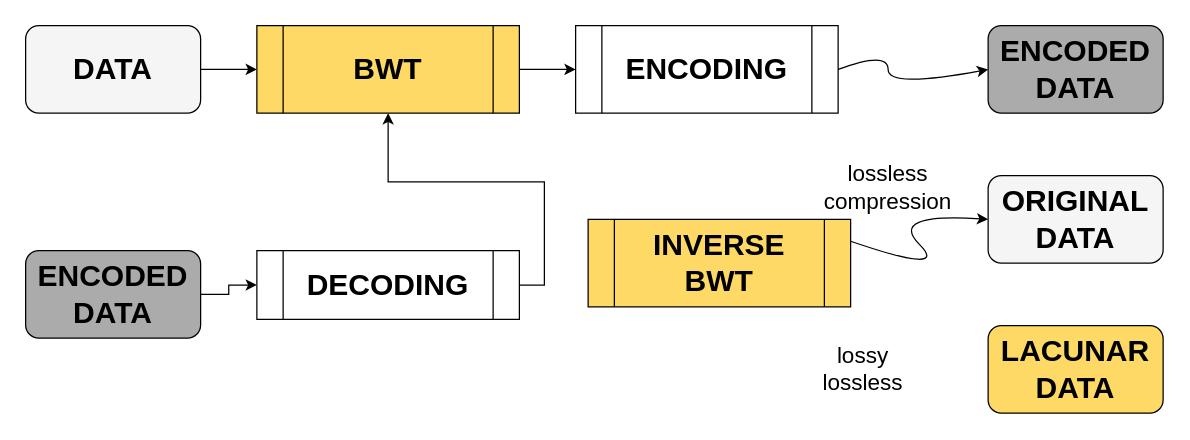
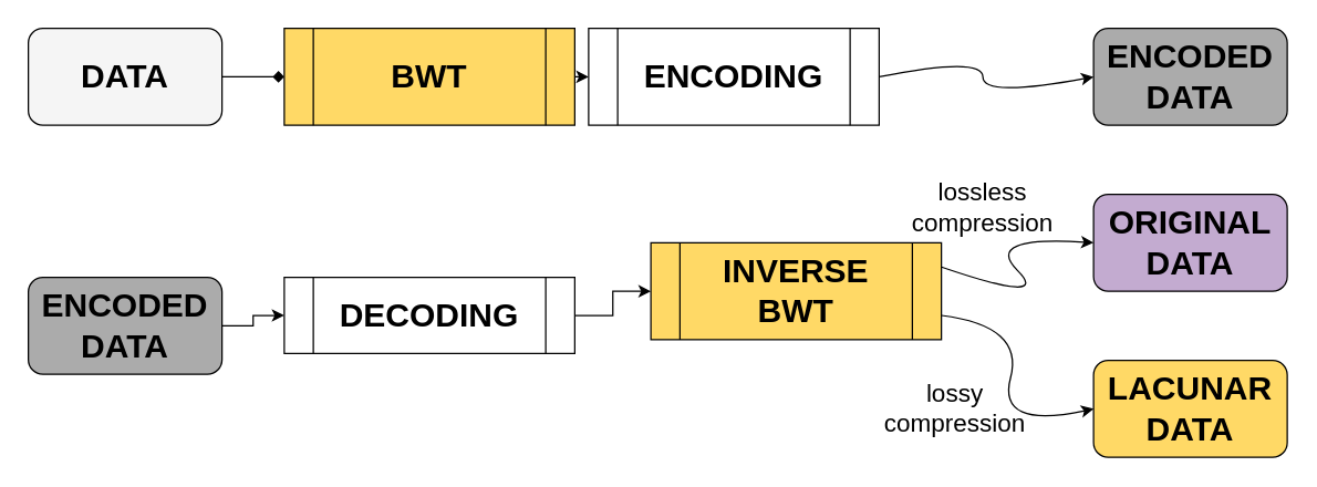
- <mxCell id="2" style="edgeStyle=orthogonalEdgeStyle;rounded=0;orthogonalLoop=1;jettySize=auto;html=1;exitX=1;exitY=0.5;exitDx=0;exitDy=0;entryX=0;entryY=0.5;entryDx=0;entryDy=0;" edge="1" parent="1" source="3" target="17"><mxGeometry relative="1" as="geometry" /></mxCell>
+ <mxCell id="2" style="edgeStyle=orthogonalEdgeStyle;rounded=0;orthogonalLoop=1;jettySize=auto;html=1;exitX=1;exitY=0.5;exitDx=0;exitDy=0;entryX=0;entryY=0.5;entryDx=0;entryDy=0;endArrow=diamond;" edge="1" parent="1" source="3" target="17"><mxGeometry relative="1" as="geometry" /></mxCell>
- <mxCell id="4" value="&lt;b&gt;&lt;font style=&quot;font-size: 24px&quot;&gt;ENCODING&lt;/font&gt;&lt;/b&gt;" style="shape=process;whiteSpace=wrap;html=1;backgroundOutline=1;" vertex="1" parent="1"><mxGeometry x="460" y="20" width="210" height="70" as="geometry" /></mxCell>
+ <mxCell id="4" value="&lt;b&gt;&lt;font style=&quot;font-size: 24px&quot;&gt;ENCODING&lt;/font&gt;&lt;/b&gt;" style="shape=process;whiteSpace=wrap;html=1;backgroundOutline=1;" vertex="1" parent="1"><mxGeometry x="425" y="20" width="210" height="70" as="geometry" /></mxCell>
- <mxCell id="18" style="edgeStyle=orthogonalEdgeStyle;rounded=0;orthogonalLoop=1;jettySize=auto;html=1;exitX=1;exitY=0.5;exitDx=0;exitDy=0;" edge="1" parent="1" source="19" target="17"><mxGeometry relative="1" as="geometry" /></mxCell>
+ <mxCell id="18" style="edgeStyle=orthogonalEdgeStyle;rounded=0;orthogonalLoop=1;jettySize=auto;html=1;exitX=1;exitY=0.5;exitDx=0;exitDy=0;entryX=0;entryY=0.5;entryDx=0;entryDy=0;" edge="1" parent="1" source="19" target="9"><mxGeometry relative="1" as="geometry" /></mxCell>
- <mxCell id="10" value="&lt;span style=&quot;font-size: 24px&quot;&gt;&lt;b&gt;ORIGINAL DATA&lt;/b&gt;&lt;/span&gt;" style="rounded=1;whiteSpace=wrap;html=1;fillColor=#f5f5f5;" vertex="1" parent="1"><mxGeometry x="790" y="140" width="140" height="70" as="geometry" /></mxCell>
+ <mxCell id="10" value="&lt;span style=&quot;font-size: 24px&quot;&gt;&lt;b&gt;ORIGINAL DATA&lt;/b&gt;&lt;/span&gt;" style="rounded=1;whiteSpace=wrap;html=1;fillColor=#C3ABD0;" vertex="1" parent="1"><mxGeometry x="790" y="140" width="140" height="70" as="geometry" /></mxCell>
+ <mxCell id="13" value="" style="curved=1;endArrow=classic;html=1;exitX=1;exitY=0.75;exitDx=0;exitDy=0;entryX=0;entryY=0.5;entryDx=0;entryDy=0;" edge="1" parent="1" source="9" target="11"><mxGeometry width="50" height="50" relative="1" as="geometry"><mxPoint x="750" y="410" as="sourcePoint" /><mxPoint x="800" y="360" as="targetPoint" /><Array as="points"><mxPoint x="740" y="235" /><mxPoint x="720" y="310" /></Array></mxGeometry></mxCell>
- <mxCell id="15" value="&lt;span style=&quot;font-size: 18px&quot;&gt;lossy lossless&lt;/span&gt;" style="text;html=1;strokeColor=none;fillColor=none;align=center;verticalAlign=middle;whiteSpace=wrap;rounded=0;" vertex="1" parent="1"><mxGeometry x="670" y="285" width="40" height="20" as="geometry" /></mxCell>
+ <mxCell id="15" value="&lt;span style=&quot;font-size: 18px&quot;&gt;lossy compression&lt;/span&gt;" style="text;html=1;strokeColor=none;fillColor=none;align=center;verticalAlign=middle;whiteSpace=wrap;rounded=0;" vertex="1" parent="1"><mxGeometry x="670" y="285" width="40" height="20" as="geometry" /></mxCell>
